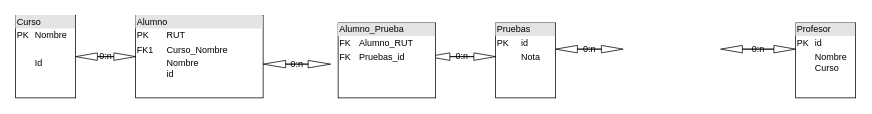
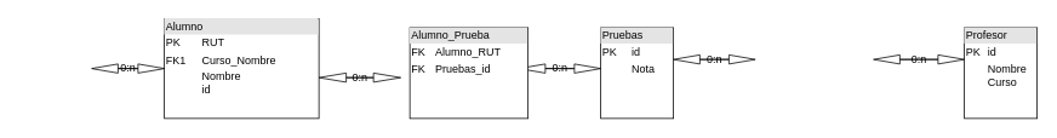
- <mxCell id="2" value="&lt;div style=&quot;box-sizing: border-box ; width: 100% ; background: #e4e4e4 ; padding: 2px&quot;&gt;Curso&lt;/div&gt;&lt;table style=&quot;width: 100% ; font-size: 1em&quot; cellpadding=&quot;2&quot; cellspacing=&quot;0&quot;&gt;&lt;tbody&gt;&lt;tr&gt;&lt;td&gt;PK&lt;/td&gt;&lt;td&gt;Nombre&lt;/td&gt;&lt;/tr&gt;&lt;tr&gt;&lt;td&gt;&lt;br&gt;&lt;/td&gt;&lt;td&gt;&lt;br&gt;&lt;/td&gt;&lt;/tr&gt;&lt;tr&gt;&lt;td&gt;&lt;/td&gt;&lt;td&gt;Id&lt;/td&gt;&lt;/tr&gt;&lt;/tbody&gt;&lt;/table&gt;" style="verticalAlign=top;align=left;overflow=fill;html=1;" vertex="1" parent="1"><mxGeometry x="20" y="20" width="80" height="110" as="geometry" /></mxCell>
